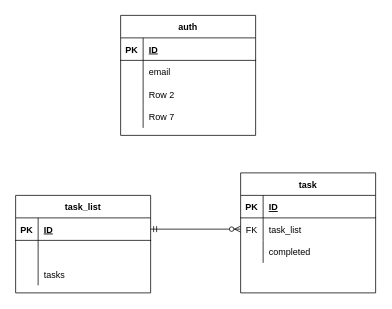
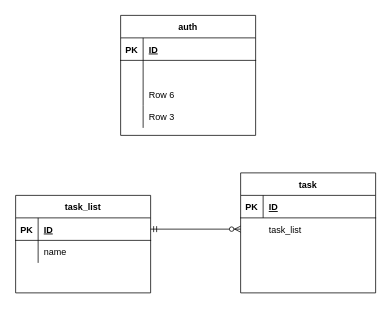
- <mxCell id="31" value="email" style="shape=partialRectangle;connectable=0;fillColor=none;top=0;left=0;bottom=0;right=0;align=left;spacingLeft=6;overflow=hidden;" vertex="1" parent="29"><mxGeometry x="30" width="150" height="30" as="geometry" /></mxCell>
- <mxCell id="34" value="Row 2" style="shape=partialRectangle;connectable=0;fillColor=none;top=0;left=0;bottom=0;right=0;align=left;spacingLeft=6;overflow=hidden;" vertex="1" parent="32"><mxGeometry x="30" width="150" height="30" as="geometry" /></mxCell>
+ <mxCell id="34" value="Row 6" style="shape=partialRectangle;connectable=0;fillColor=none;top=0;left=0;bottom=0;right=0;align=left;spacingLeft=6;overflow=hidden;" vertex="1" parent="32"><mxGeometry x="30" width="150" height="30" as="geometry" /></mxCell>
- <mxCell id="37" value="Row 7" style="shape=partialRectangle;connectable=0;fillColor=none;top=0;left=0;bottom=0;right=0;align=left;spacingLeft=6;overflow=hidden;" vertex="1" parent="35"><mxGeometry x="30" width="150" height="30" as="geometry" /></mxCell>
+ <mxCell id="37" value="Row 3" style="shape=partialRectangle;connectable=0;fillColor=none;top=0;left=0;bottom=0;right=0;align=left;spacingLeft=6;overflow=hidden;" vertex="1" parent="35"><mxGeometry x="30" width="150" height="30" as="geometry" /></mxCell>
- <mxCell id="17" value="FK" style="shape=partialRectangle;connectable=0;fillColor=none;top=0;left=0;bottom=0;right=0;editable=1;overflow=hidden;" parent="16" vertex="1"><mxGeometry width="30" height="30" as="geometry" /></mxCell>
+ <mxCell id="8" value="name" style="shape=partialRectangle;connectable=0;fillColor=none;top=0;left=0;bottom=0;right=0;align=left;spacingLeft=6;overflow=hidden;" parent="6" vertex="1"><mxGeometry x="30" width="150" height="30" as="geometry" /></mxCell>
- <mxCell id="21" value="completed" style="shape=partialRectangle;connectable=0;fillColor=none;top=0;left=0;bottom=0;right=0;align=left;spacingLeft=6;overflow=hidden;" parent="19" vertex="1"><mxGeometry x="30" width="150" height="30" as="geometry" /></mxCell>
- <mxCell id="11" value="tasks" style="shape=partialRectangle;connectable=0;fillColor=none;top=0;left=0;bottom=0;right=0;align=left;spacingLeft=6;overflow=hidden;" parent="9" vertex="1"><mxGeometry x="30" width="150" height="30" as="geometry" /></mxCell>
